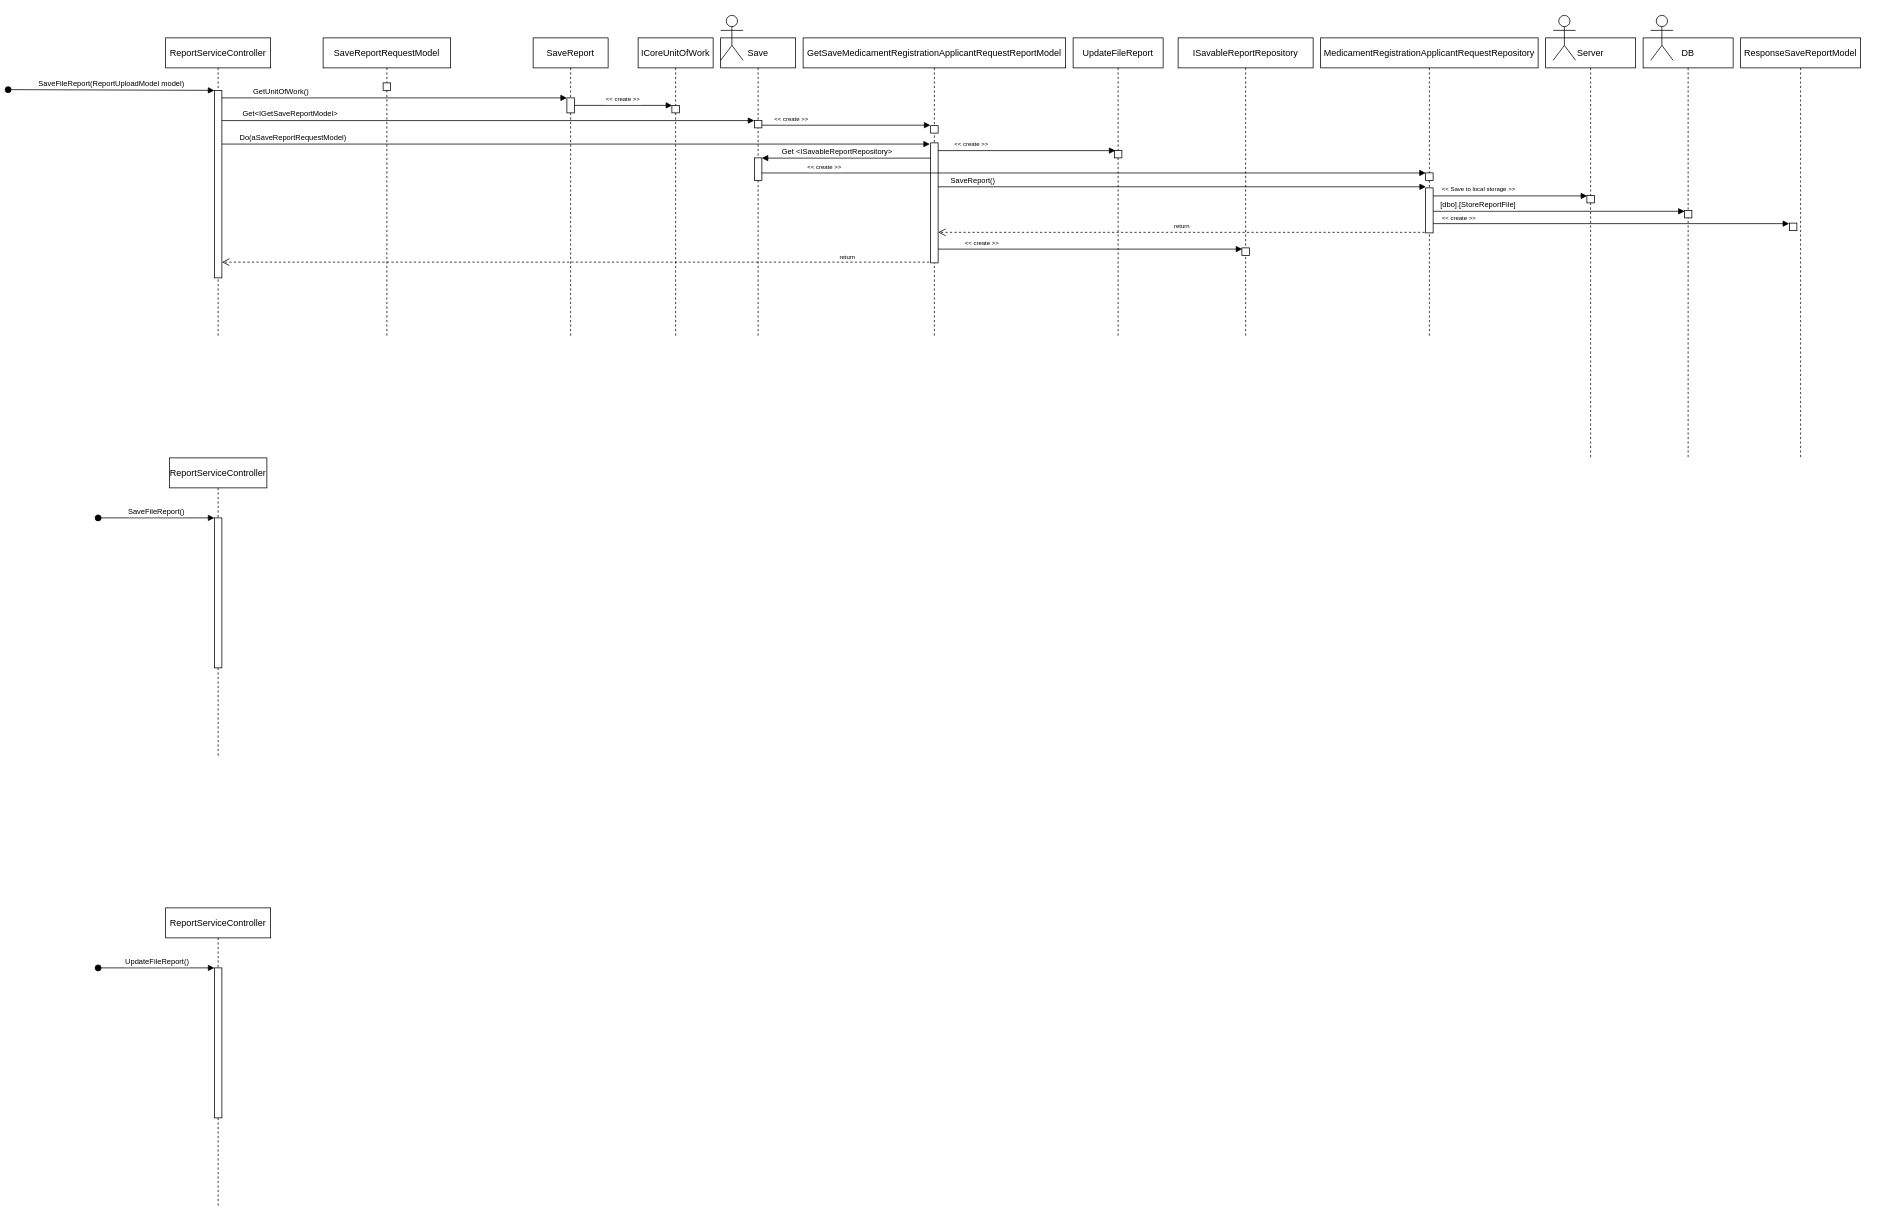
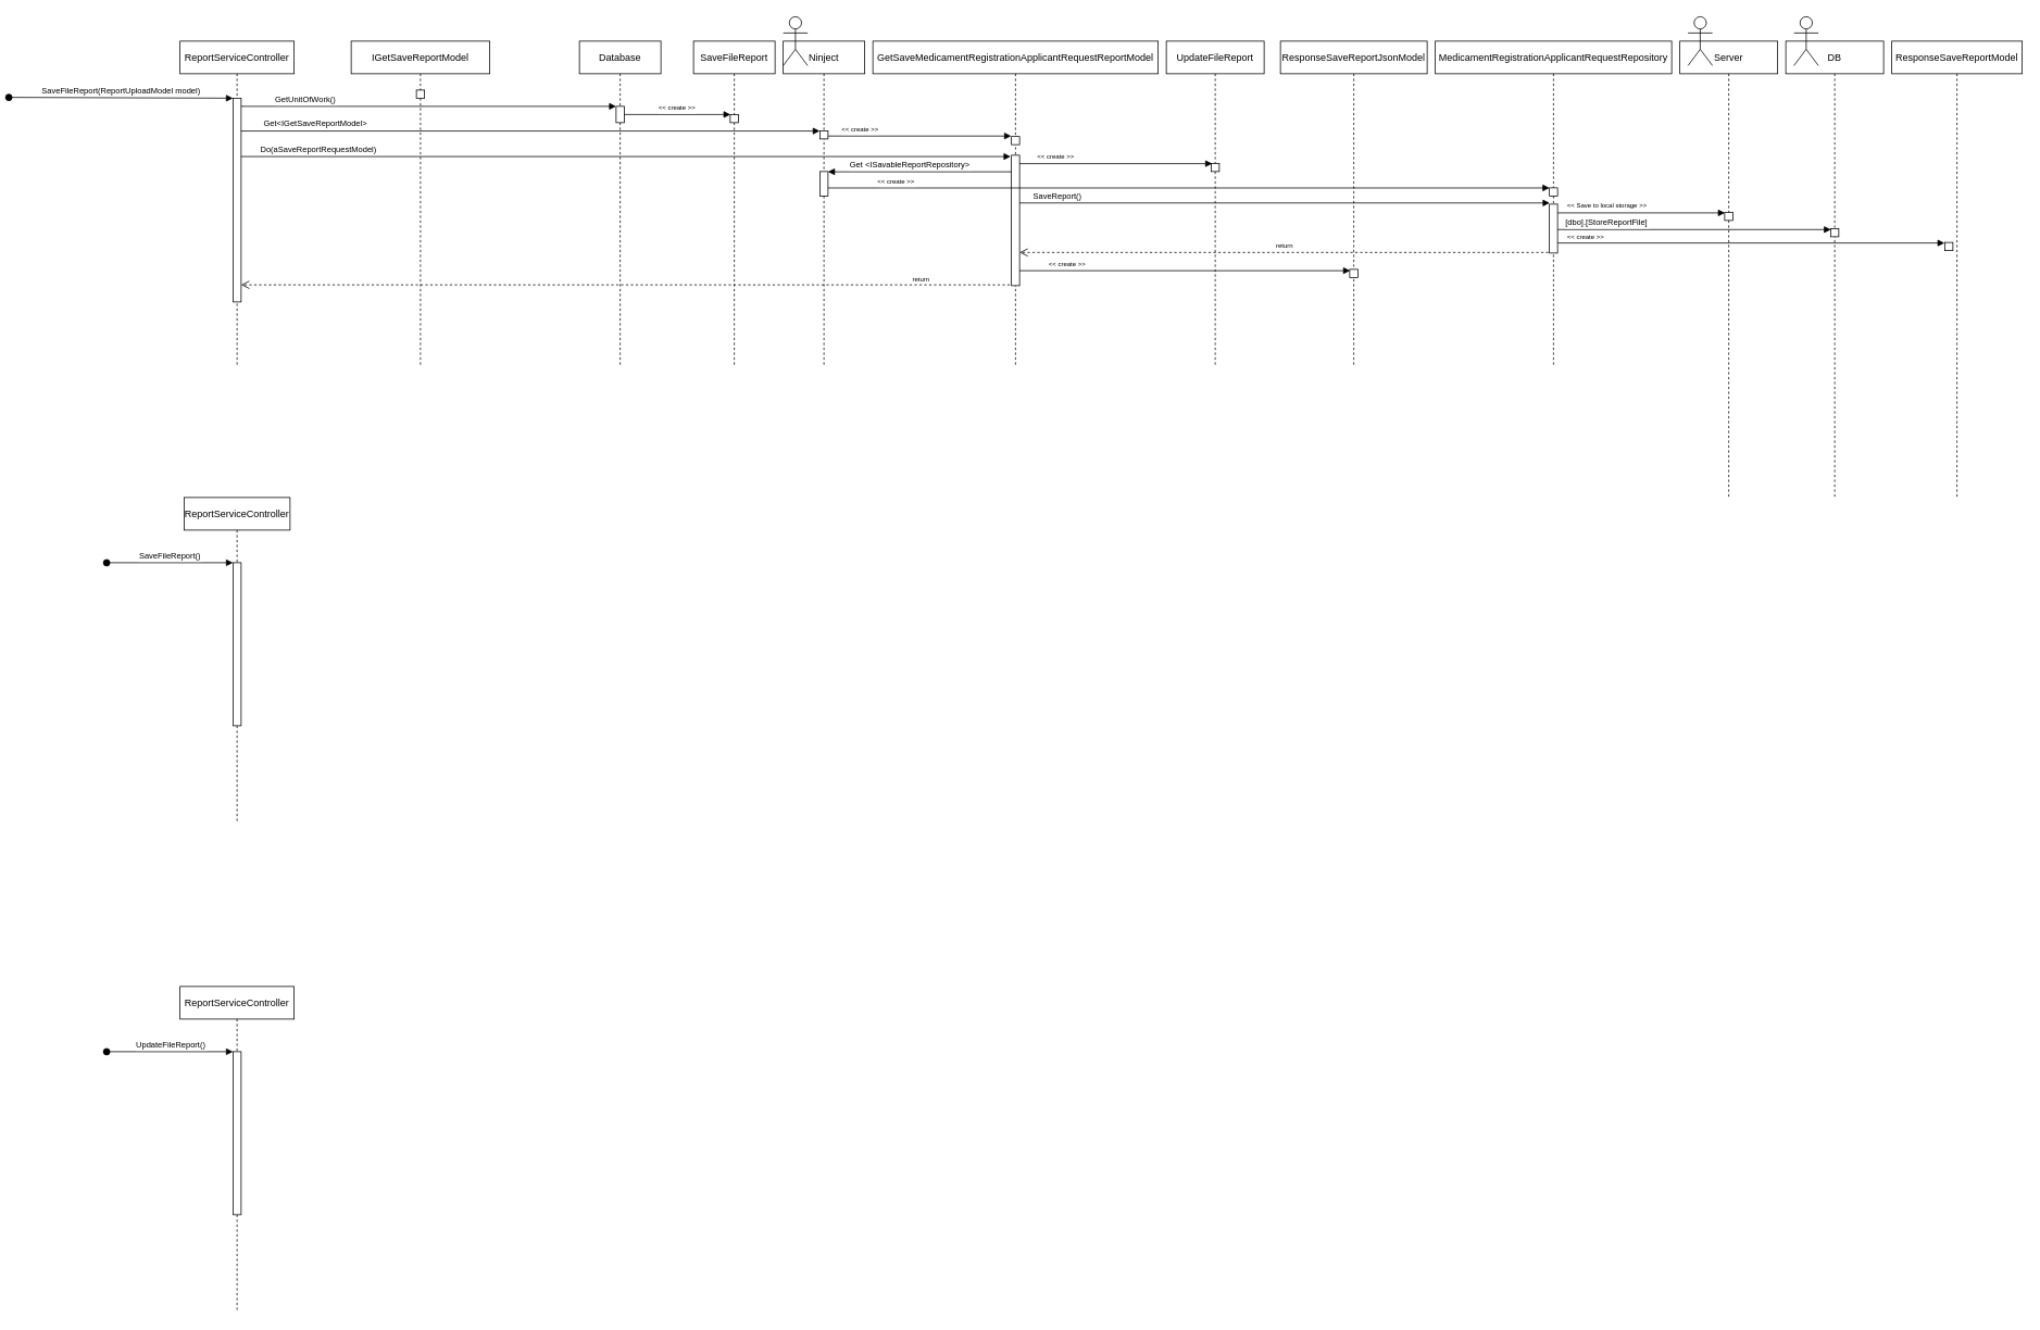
- <mxCell id="45" value="SaveReportRequestModel" style="shape=umlLifeline;perimeter=lifelinePerimeter;container=1;collapsible=0;recursiveResize=0;rounded=0;shadow=0;strokeWidth=1;" vertex="1" parent="1"><mxGeometry x="230" y="50" width="170" height="400" as="geometry" /></mxCell>
+ <mxCell id="45" value="IGetSaveReportModel" style="shape=umlLifeline;perimeter=lifelinePerimeter;container=1;collapsible=0;recursiveResize=0;rounded=0;shadow=0;strokeWidth=1;" vertex="1" parent="1"><mxGeometry x="230" y="50" width="170" height="400" as="geometry" /></mxCell>
- <mxCell id="5" value="SaveReport" style="shape=umlLifeline;perimeter=lifelinePerimeter;container=1;collapsible=0;recursiveResize=0;rounded=0;shadow=0;strokeWidth=1;" parent="1" vertex="1"><mxGeometry x="510" y="50" width="100" height="400" as="geometry" /></mxCell>
+ <mxCell id="5" value="Database" style="shape=umlLifeline;perimeter=lifelinePerimeter;container=1;collapsible=0;recursiveResize=0;rounded=0;shadow=0;strokeWidth=1;" parent="1" vertex="1"><mxGeometry x="510" y="50" width="100" height="400" as="geometry" /></mxCell>
- <mxCell id="8" value="ICoreUnitOfWork" style="shape=umlLifeline;perimeter=lifelinePerimeter;container=1;collapsible=0;recursiveResize=0;rounded=0;shadow=0;strokeWidth=1;" vertex="1" parent="1"><mxGeometry x="650" y="50" width="100" height="400" as="geometry" /></mxCell>
+ <mxCell id="8" value="SaveFileReport" style="shape=umlLifeline;perimeter=lifelinePerimeter;container=1;collapsible=0;recursiveResize=0;rounded=0;shadow=0;strokeWidth=1;" vertex="1" parent="1"><mxGeometry x="650" y="50" width="100" height="400" as="geometry" /></mxCell>
- <mxCell id="18" value="Save" style="shape=umlLifeline;perimeter=lifelinePerimeter;container=1;collapsible=0;recursiveResize=0;rounded=0;shadow=0;strokeWidth=1;" vertex="1" parent="1"><mxGeometry x="760" y="50" width="100" height="400" as="geometry" /></mxCell>
+ <mxCell id="18" value="Ninject" style="shape=umlLifeline;perimeter=lifelinePerimeter;container=1;collapsible=0;recursiveResize=0;rounded=0;shadow=0;strokeWidth=1;" vertex="1" parent="1"><mxGeometry x="760" y="50" width="100" height="400" as="geometry" /></mxCell>
- <mxCell id="41" value="ISavableReportRepository" style="shape=umlLifeline;perimeter=lifelinePerimeter;container=1;collapsible=0;recursiveResize=0;rounded=0;shadow=0;strokeWidth=1;" vertex="1" parent="1"><mxGeometry x="1370" y="50" width="180" height="400" as="geometry" /></mxCell>
+ <mxCell id="41" value="ResponseSaveReportJsonModel" style="shape=umlLifeline;perimeter=lifelinePerimeter;container=1;collapsible=0;recursiveResize=0;rounded=0;shadow=0;strokeWidth=1;" vertex="1" parent="1"><mxGeometry x="1370" y="50" width="180" height="400" as="geometry" /></mxCell>
